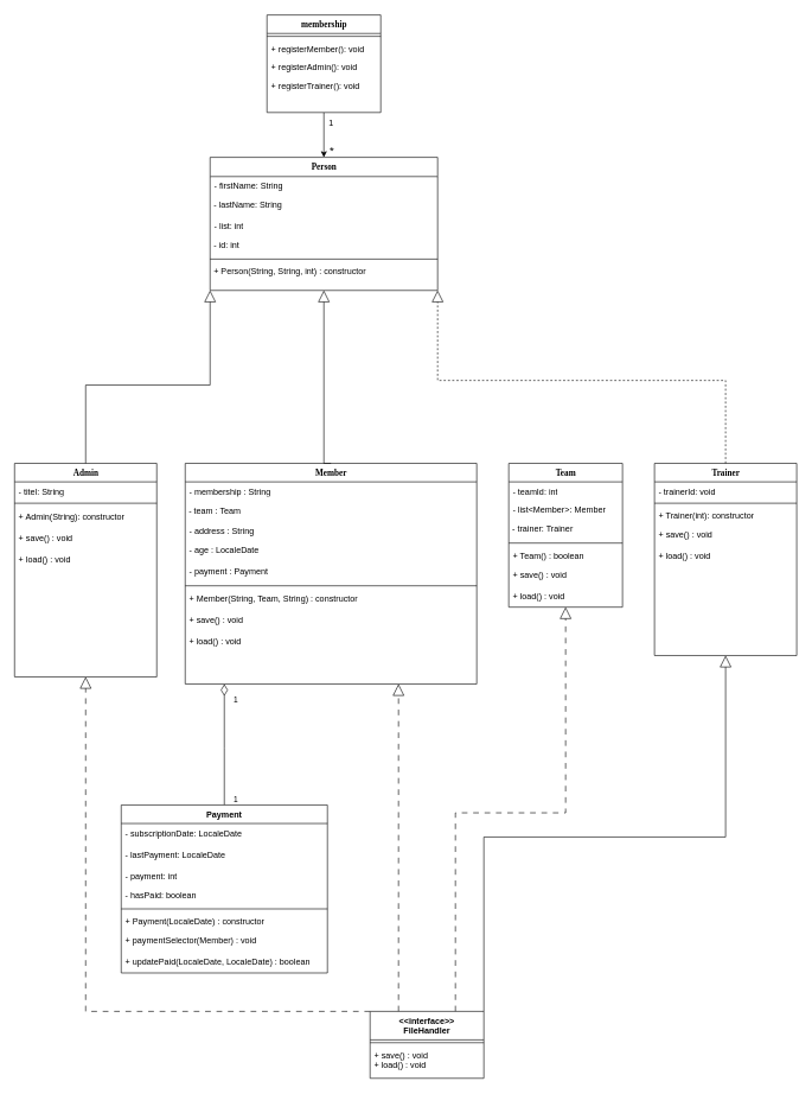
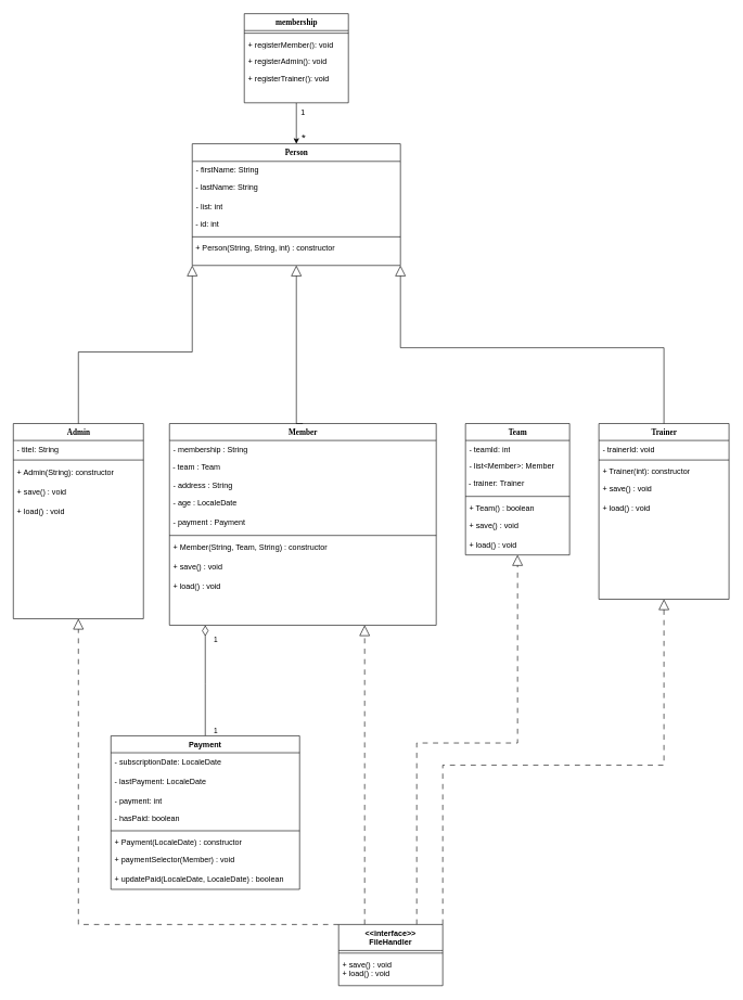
- <mxCell id="32" style="edgeStyle=orthogonalEdgeStyle;rounded=0;orthogonalLoop=1;jettySize=auto;html=1;exitX=0.5;exitY=0;exitDx=0;exitDy=0;entryX=1;entryY=1;entryDx=0;entryDy=0;endArrow=block;endFill=0;endSize=14;dashed=1;" edge="1" parent="1" source="33" target="2"><mxGeometry relative="1" as="geometry" /></mxCell>
+ <mxCell id="32" style="edgeStyle=orthogonalEdgeStyle;rounded=0;orthogonalLoop=1;jettySize=auto;html=1;exitX=0.5;exitY=0;exitDx=0;exitDy=0;entryX=1;entryY=1;entryDx=0;entryDy=0;endArrow=block;endFill=0;endSize=14;" edge="1" parent="1" source="33" target="2"><mxGeometry relative="1" as="geometry" /></mxCell>
- <mxCell id="49" style="edgeStyle=orthogonalEdgeStyle;rounded=0;orthogonalLoop=1;jettySize=auto;html=1;exitX=1;exitY=0;exitDx=0;exitDy=0;entryX=0.5;entryY=1;entryDx=0;entryDy=0;dashed=0;dashPattern=8 8;endArrow=block;endFill=0;endSize=14;" edge="1" parent="1" source="52" target="33"><mxGeometry relative="1" as="geometry" /></mxCell>
+ <mxCell id="49" style="edgeStyle=orthogonalEdgeStyle;rounded=0;orthogonalLoop=1;jettySize=auto;html=1;exitX=1;exitY=0;exitDx=0;exitDy=0;entryX=0.5;entryY=1;entryDx=0;entryDy=0;dashed=1;dashPattern=8 8;endArrow=block;endFill=0;endSize=14;" edge="1" parent="1" source="52" target="33"><mxGeometry relative="1" as="geometry" /></mxCell>
